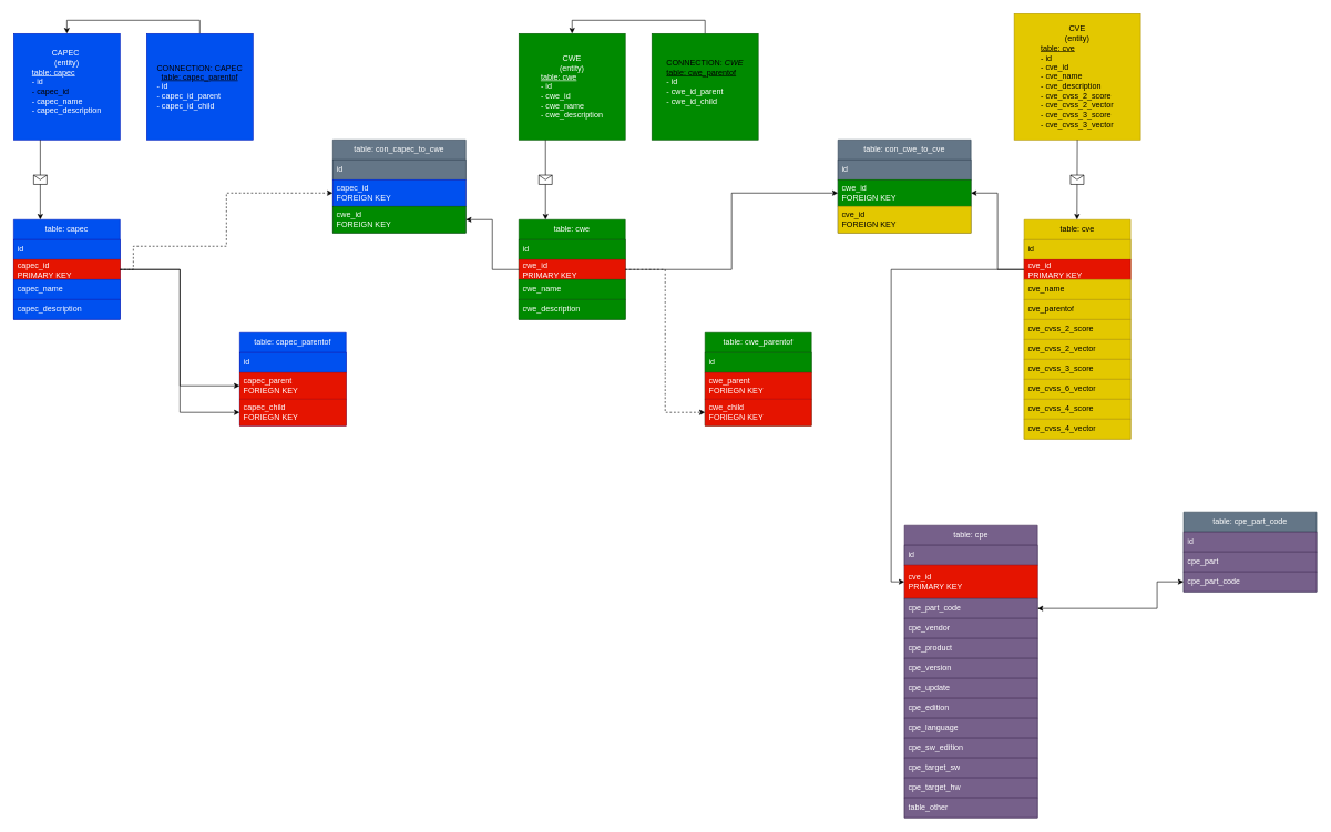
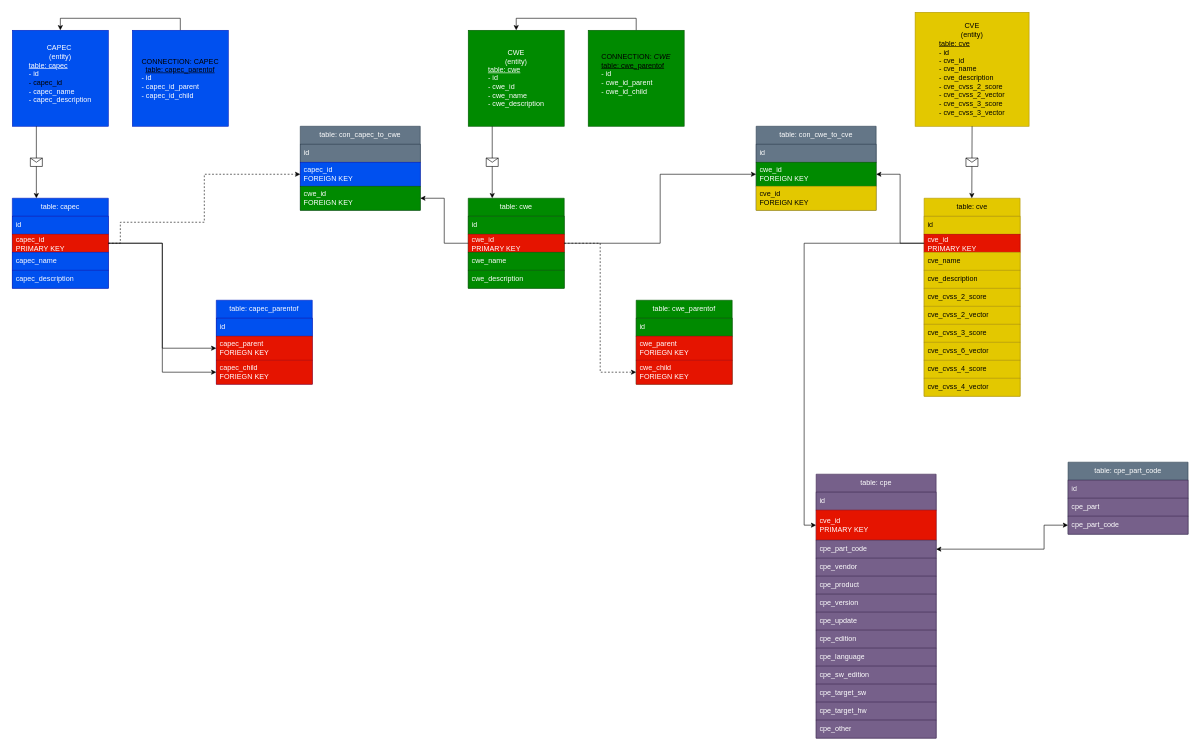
- <mxCell id="45" value="cve_parentof" style="text;strokeColor=#B09500;fillColor=#e3c800;align=left;verticalAlign=middle;spacingLeft=4;spacingRight=4;overflow=hidden;points=[[0,0.5],[1,0.5]];portConstraint=eastwest;rotatable=0;whiteSpace=wrap;html=1;fontColor=#000000;" vertex="1" parent="41"><mxGeometry y="120" width="160" height="30" as="geometry" /></mxCell>
+ <mxCell id="45" value="cve_description" style="text;strokeColor=#B09500;fillColor=#e3c800;align=left;verticalAlign=middle;spacingLeft=4;spacingRight=4;overflow=hidden;points=[[0,0.5],[1,0.5]];portConstraint=eastwest;rotatable=0;whiteSpace=wrap;html=1;fontColor=#000000;" vertex="1" parent="41"><mxGeometry y="120" width="160" height="30" as="geometry" /></mxCell>
- <mxCell id="73" value="table_other" style="text;strokeColor=#432D57;fillColor=#76608a;align=left;verticalAlign=middle;spacingLeft=4;spacingRight=4;overflow=hidden;points=[[0,0.5],[1,0.5]];portConstraint=eastwest;rotatable=0;whiteSpace=wrap;html=1;fontColor=#ffffff;" vertex="1" parent="60"><mxGeometry y="410" width="200" height="30" as="geometry" /></mxCell>
+ <mxCell id="73" value="cpe_other" style="text;strokeColor=#432D57;fillColor=#76608a;align=left;verticalAlign=middle;spacingLeft=4;spacingRight=4;overflow=hidden;points=[[0,0.5],[1,0.5]];portConstraint=eastwest;rotatable=0;whiteSpace=wrap;html=1;fontColor=#ffffff;" vertex="1" parent="60"><mxGeometry y="410" width="200" height="30" as="geometry" /></mxCell>
